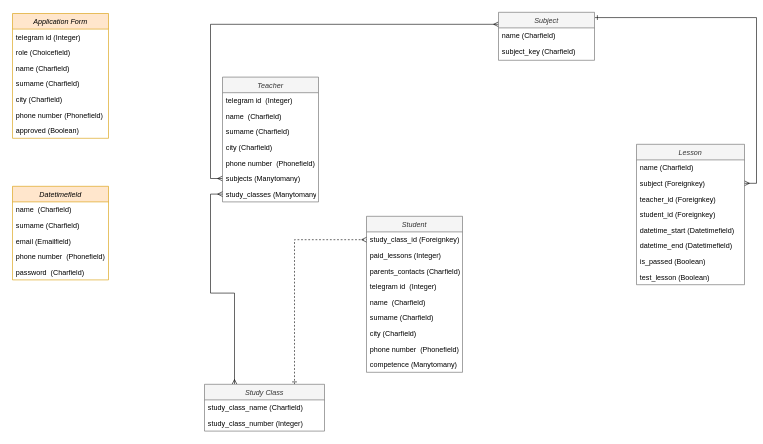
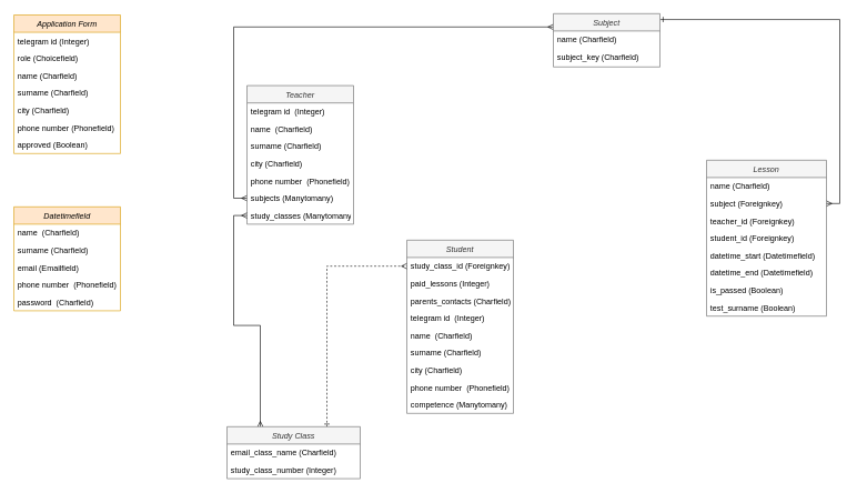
- <mxCell id="41" value="test_lesson (Boolean)" style="text;align=left;verticalAlign=top;spacingLeft=4;spacingRight=4;overflow=hidden;rotatable=0;points=[[0,0.5],[1,0.5]];portConstraint=eastwest;rounded=0;shadow=0;html=0;" parent="33" vertex="1"><mxGeometry y="208" width="180" height="26" as="geometry" /></mxCell>
+ <mxCell id="41" value="test_surname (Boolean)" style="text;align=left;verticalAlign=top;spacingLeft=4;spacingRight=4;overflow=hidden;rotatable=0;points=[[0,0.5],[1,0.5]];portConstraint=eastwest;rounded=0;shadow=0;html=0;" parent="33" vertex="1"><mxGeometry y="208" width="180" height="26" as="geometry" /></mxCell>
- <mxCell id="45" value="study_class_name (Charfield)" style="text;align=left;verticalAlign=top;spacingLeft=4;spacingRight=4;overflow=hidden;rotatable=0;points=[[0,0.5],[1,0.5]];portConstraint=eastwest;" parent="44" vertex="1"><mxGeometry y="26" width="200" height="26" as="geometry" /></mxCell>
+ <mxCell id="45" value="email_class_name (Charfield)" style="text;align=left;verticalAlign=top;spacingLeft=4;spacingRight=4;overflow=hidden;rotatable=0;points=[[0,0.5],[1,0.5]];portConstraint=eastwest;" parent="44" vertex="1"><mxGeometry y="26" width="200" height="26" as="geometry" /></mxCell>
